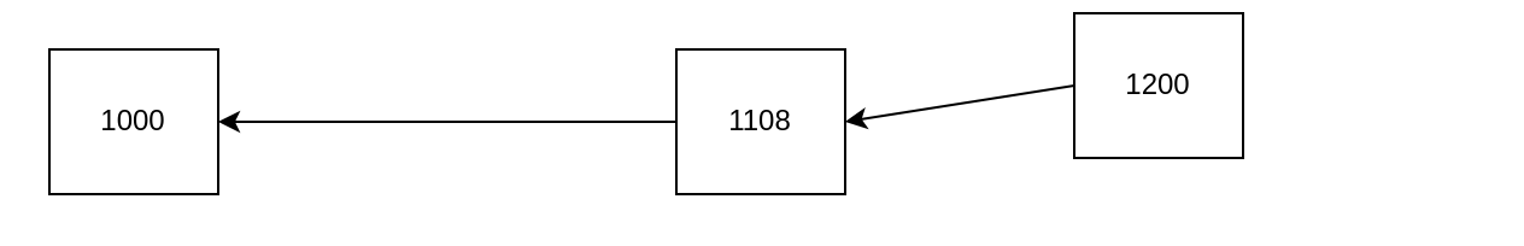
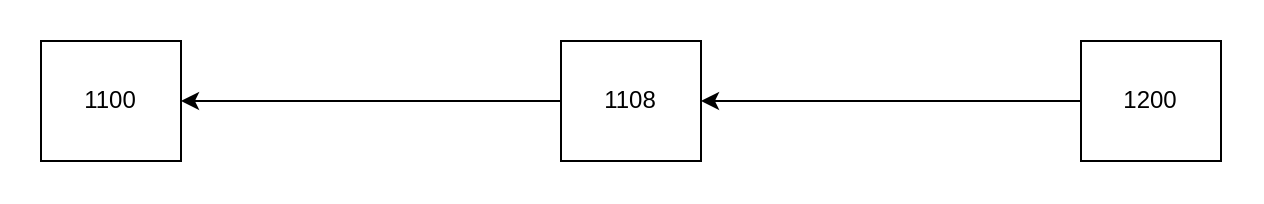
- <mxCell id="6" value="1200" style="whiteSpace=wrap;html=1;" vertex="1" parent="1"><mxGeometry x="445" y="5" width="70" height="60" as="geometry" /></mxCell>
+ <mxCell id="6" value="1200" style="whiteSpace=wrap;html=1;" vertex="1" parent="1"><mxGeometry x="540" y="20" width="70" height="60" as="geometry" /></mxCell>
- <mxCell id="2" value="1000" style="whiteSpace=wrap;html=1;" vertex="1" parent="1"><mxGeometry x="20" y="20" width="70" height="60" as="geometry" /></mxCell>
+ <mxCell id="2" value="1100" style="whiteSpace=wrap;html=1;" vertex="1" parent="1"><mxGeometry x="20" y="20" width="70" height="60" as="geometry" /></mxCell>
